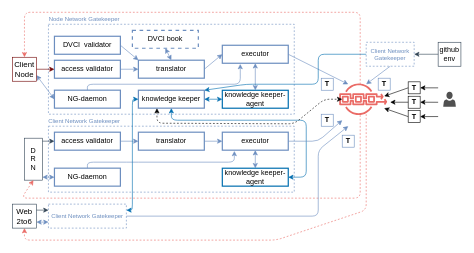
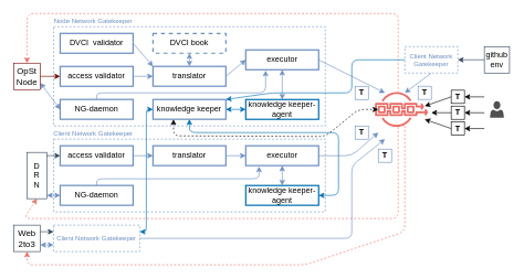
- <mxCell id="68" value="DVCI book" style="rounded=0;whiteSpace=wrap;html=1;fillColor=none;strokeColor=#6c8ebf;strokeWidth=2;gradientColor=#7ea6e0;dashed=1;" parent="1" vertex="1"><mxGeometry x="220" y="50" width="110" height="30" as="geometry" /></mxCell>
+ <mxCell id="68" value="DVCI book" style="rounded=0;whiteSpace=wrap;html=1;fillColor=none;strokeColor=#6c8ebf;strokeWidth=2;gradientColor=#7ea6e0;dashed=1;" parent="1" vertex="1"><mxGeometry x="230" y="50" width="110" height="30" as="geometry" /></mxCell>
- <mxCell id="5" value="DVCI&amp;nbsp; validator" style="rounded=0;whiteSpace=wrap;html=1;fillColor=none;strokeColor=#6c8ebf;strokeWidth=2;gradientColor=#7ea6e0;" parent="1" vertex="1"><mxGeometry x="90" y="60" width="110" height="30" as="geometry" /></mxCell>
+ <mxCell id="5" value="DVCI&amp;nbsp; validator" style="rounded=0;whiteSpace=wrap;html=1;fillColor=none;strokeColor=#6c8ebf;strokeWidth=2;gradientColor=#7ea6e0;" parent="1" vertex="1"><mxGeometry x="90" y="50" width="110" height="30" as="geometry" /></mxCell>
- <mxCell id="30" value="Client&lt;br&gt;Node" style="rounded=0;whiteSpace=wrap;html=1;strokeColor=#6F0000;fontSize=13;fillColor=none;fontColor=default;" parent="1" vertex="1"><mxGeometry x="20" y="95" width="40" height="40" as="geometry" /></mxCell>
+ <mxCell id="30" value="OpSt&lt;br&gt;Node" style="rounded=0;whiteSpace=wrap;html=1;strokeColor=#6F0000;fontSize=13;fillColor=none;fontColor=default;" parent="1" vertex="1"><mxGeometry x="20" y="95" width="40" height="40" as="geometry" /></mxCell>
- <mxCell id="48" value="Web&lt;br&gt;2to6" style="rounded=0;whiteSpace=wrap;html=1;strokeColor=#314354;fontSize=13;fillColor=none;fontColor=default;" parent="1" vertex="1"><mxGeometry x="20" y="340" width="40" height="40" as="geometry" /></mxCell>
+ <mxCell id="48" value="Web&lt;br&gt;2to3" style="rounded=0;whiteSpace=wrap;html=1;strokeColor=#314354;fontSize=13;fillColor=none;fontColor=default;" parent="1" vertex="1"><mxGeometry x="20" y="340" width="40" height="40" as="geometry" /></mxCell>
